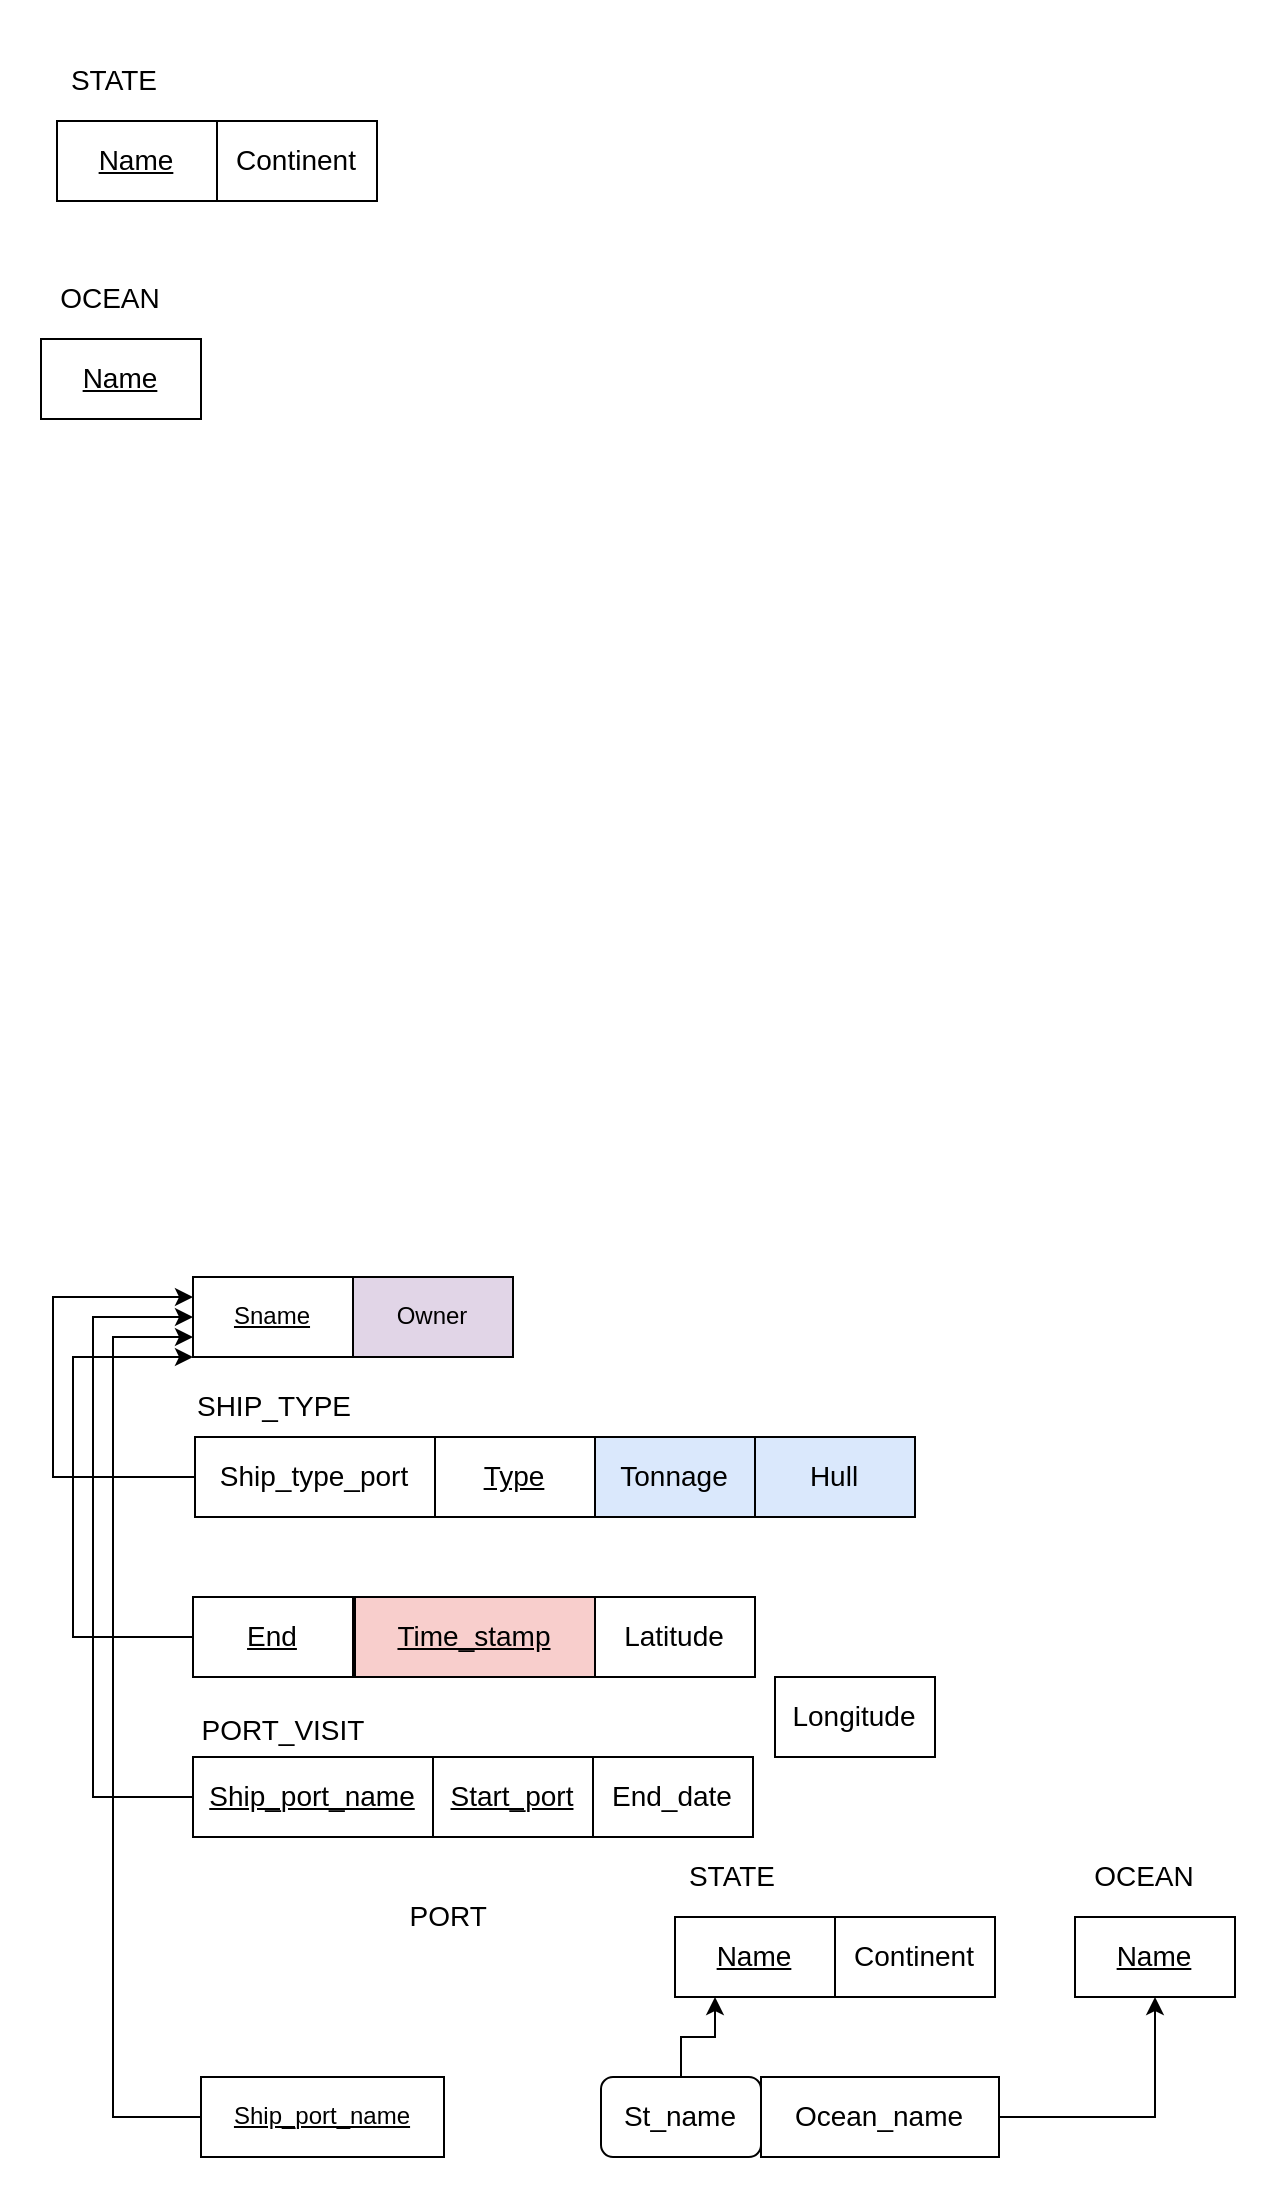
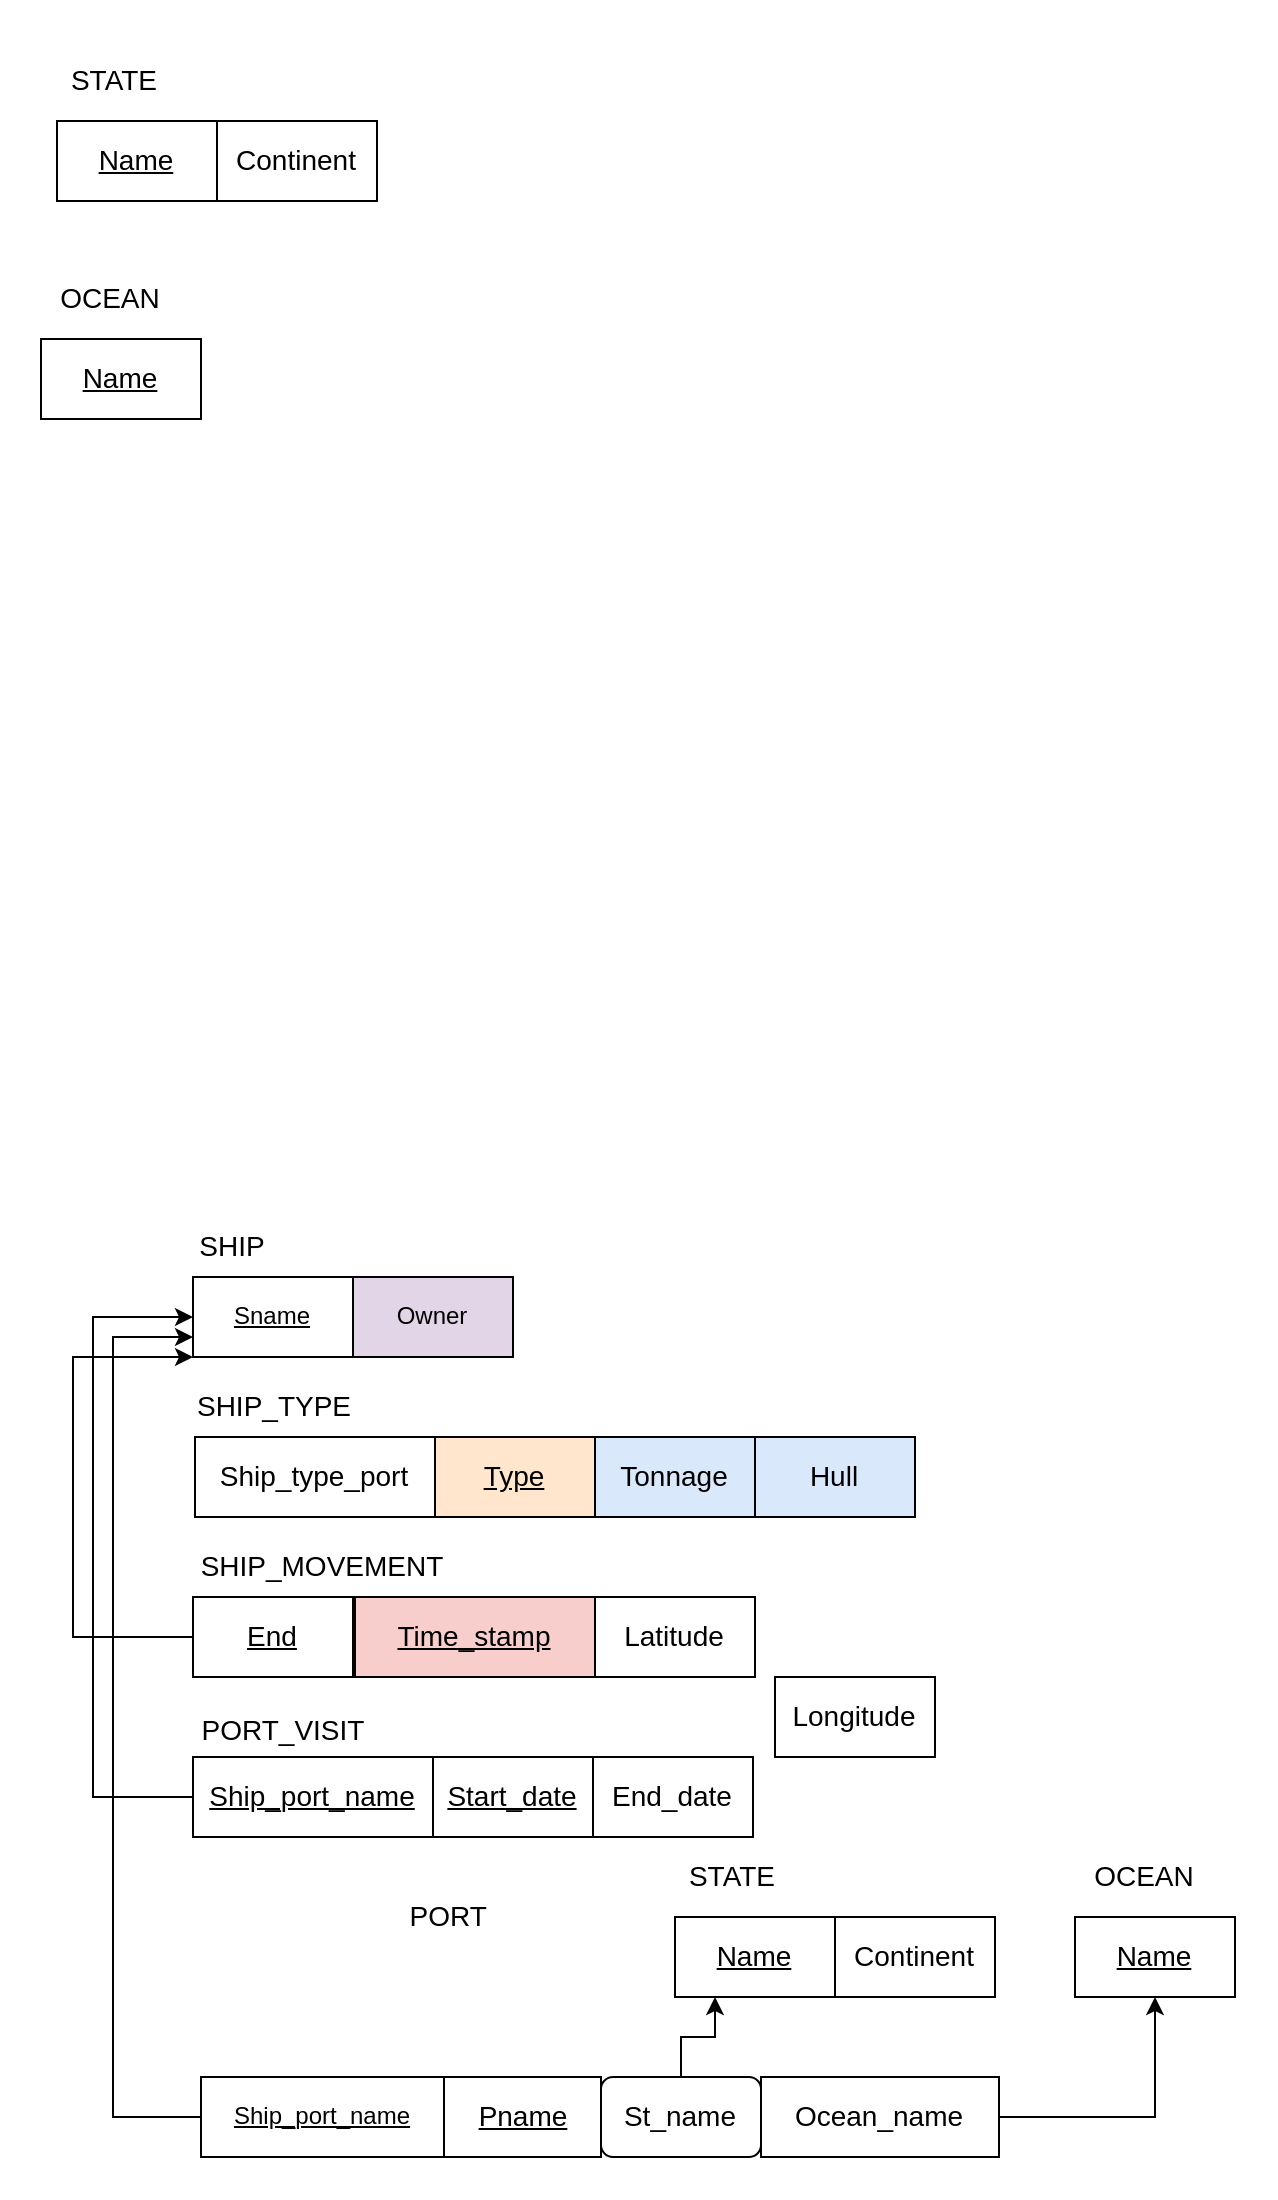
+ <mxCell id="2" value="&lt;span style=&quot;font-size: 14px;&quot;&gt;SHIP&lt;br&gt;&lt;/span&gt;" style="text;html=1;strokeColor=none;fillColor=none;align=center;verticalAlign=middle;whiteSpace=wrap;rounded=0;" parent="1" vertex="1"><mxGeometry x="86" y="608" width="60" height="30" as="geometry" /></mxCell>
- <mxCell id="29" style="edgeStyle=orthogonalEdgeStyle;rounded=0;orthogonalLoop=1;jettySize=auto;html=1;fontSize=14;" parent="1" source="30" target="3" edge="1"><mxGeometry relative="1" as="geometry"><Array as="points"><mxPoint x="26" y="738" /><mxPoint x="26" y="648" /></Array></mxGeometry></mxCell>
- <mxCell id="6" value="&lt;u&gt;Type&lt;/u&gt;" style="rounded=0;whiteSpace=wrap;html=1;fontSize=14;" parent="1" vertex="1"><mxGeometry x="217" y="718" width="80" height="40" as="geometry" /></mxCell>
+ <mxCell id="6" value="&lt;u&gt;Type&lt;/u&gt;" style="rounded=0;whiteSpace=wrap;html=1;fontSize=14;fillColor=#ffe6cc;" parent="1" vertex="1"><mxGeometry x="217" y="718" width="80" height="40" as="geometry" /></mxCell>
+ <mxCell id="14" value="SHIP_MOVEMENT" style="text;html=1;strokeColor=none;fillColor=none;align=center;verticalAlign=middle;whiteSpace=wrap;rounded=0;fontSize=14;" parent="1" vertex="1"><mxGeometry x="96" y="768" width="130" height="30" as="geometry" /></mxCell>
- <mxCell id="21" value="&lt;u&gt;Start_port&lt;/u&gt;" style="rounded=0;whiteSpace=wrap;html=1;fontSize=14;" parent="1" vertex="1"><mxGeometry x="216" y="878" width="80" height="40" as="geometry" /></mxCell>
+ <mxCell id="21" value="&lt;u&gt;Start_date&lt;/u&gt;" style="rounded=0;whiteSpace=wrap;html=1;fontSize=14;" parent="1" vertex="1"><mxGeometry x="216" y="878" width="80" height="40" as="geometry" /></mxCell>
+ <mxCell id="26" value="&lt;u&gt;Pname&lt;/u&gt;" style="rounded=0;whiteSpace=wrap;html=1;fontSize=14;" parent="1" vertex="1"><mxGeometry x="221.5" y="1038" width="78.5" height="40" as="geometry" /></mxCell>
